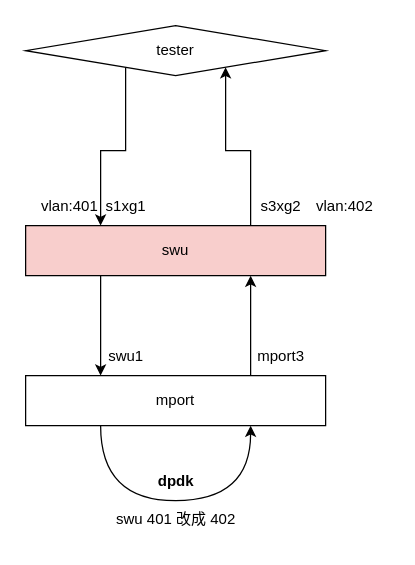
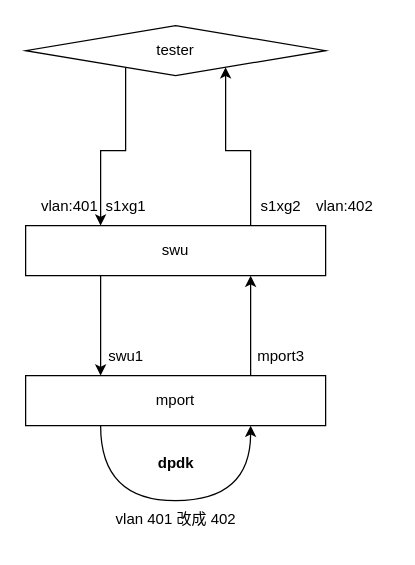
- <mxCell id="10" value="s3xg2" style="text;html=1;align=center;verticalAlign=middle;resizable=0;points=[];autosize=1;strokeColor=none;fillColor=none;" vertex="1" parent="1"><mxGeometry x="194" y="150" width="60" height="30" as="geometry" /></mxCell>
+ <mxCell id="10" value="s1xg2" style="text;html=1;align=center;verticalAlign=middle;resizable=0;points=[];autosize=1;strokeColor=none;fillColor=none;" vertex="1" parent="1"><mxGeometry x="194" y="150" width="60" height="30" as="geometry" /></mxCell>
- <mxCell id="6" value="swu" style="rounded=0;whiteSpace=wrap;html=1;fillColor=#f8cecc;" vertex="1" parent="1"><mxGeometry x="20" y="180" width="240" height="40" as="geometry" /></mxCell>
+ <mxCell id="6" value="swu" style="rounded=0;whiteSpace=wrap;html=1;" vertex="1" parent="1"><mxGeometry x="20" y="180" width="240" height="40" as="geometry" /></mxCell>
- <mxCell id="17" value="&lt;b&gt;dpdk&lt;/b&gt;" style="text;html=1;align=center;verticalAlign=middle;resizable=0;points=[];autosize=1;strokeColor=none;fillColor=none;" vertex="1" parent="1"><mxGeometry x="115" y="370" width="50" height="30" as="geometry" /></mxCell>
+ <mxCell id="17" value="&lt;b&gt;dpdk&lt;/b&gt;" style="text;html=1;align=center;verticalAlign=middle;resizable=0;points=[];autosize=1;strokeColor=none;fillColor=none;" vertex="1" parent="1"><mxGeometry x="115" y="355" width="50" height="30" as="geometry" /></mxCell>
- <mxCell id="16" value="swu 401 改成 402" style="text;html=1;align=center;verticalAlign=middle;resizable=0;points=[];autosize=1;strokeColor=none;fillColor=none;" vertex="1" parent="1"><mxGeometry x="80" y="400" width="120" height="30" as="geometry" /></mxCell>
+ <mxCell id="16" value="vlan 401 改成 402" style="text;html=1;align=center;verticalAlign=middle;resizable=0;points=[];autosize=1;strokeColor=none;fillColor=none;" vertex="1" parent="1"><mxGeometry x="80" y="400" width="120" height="30" as="geometry" /></mxCell>
